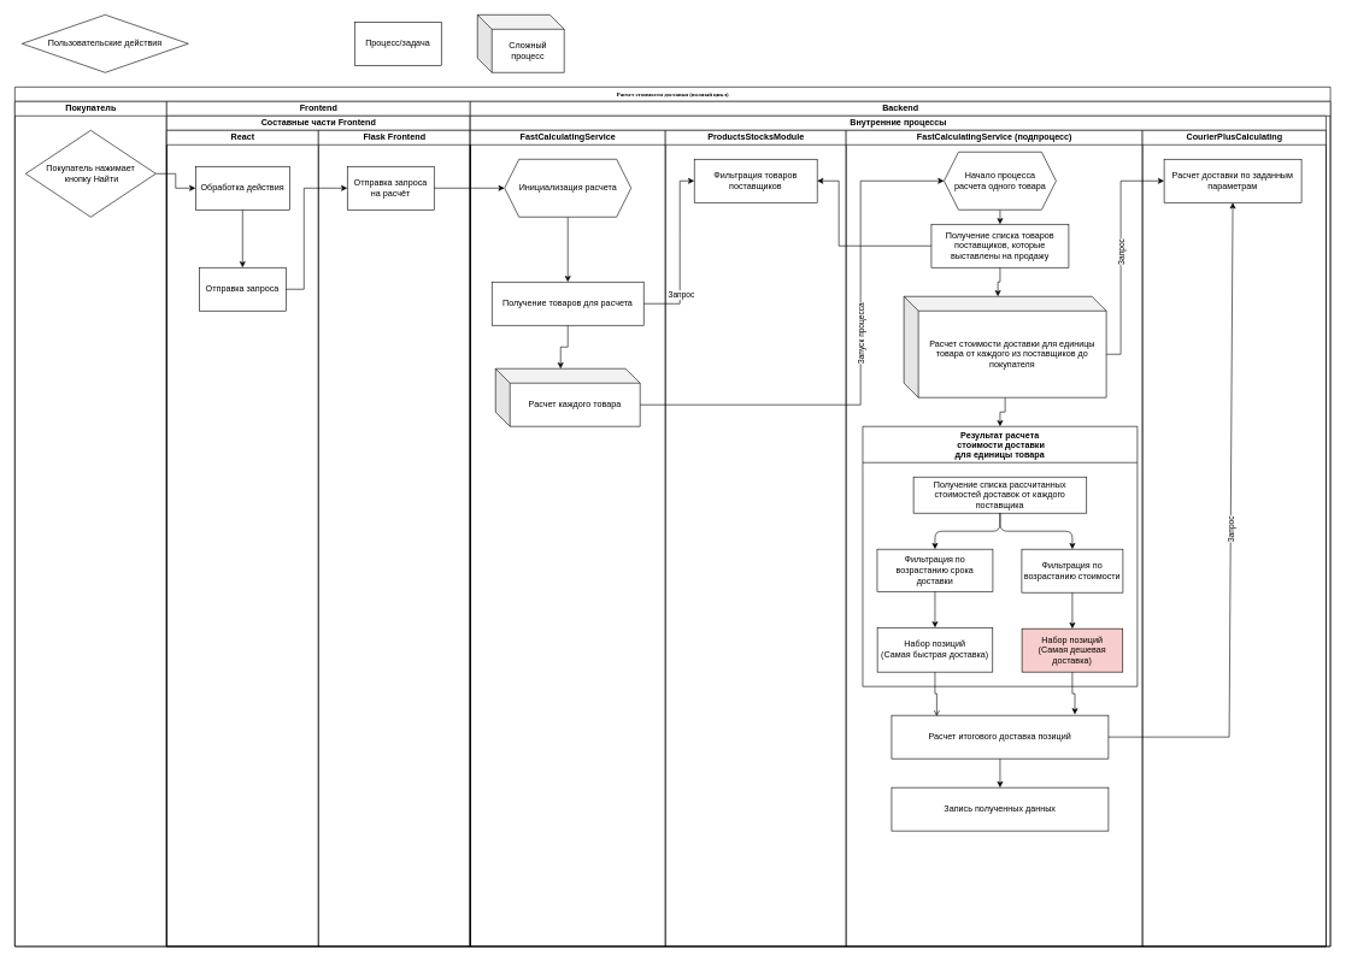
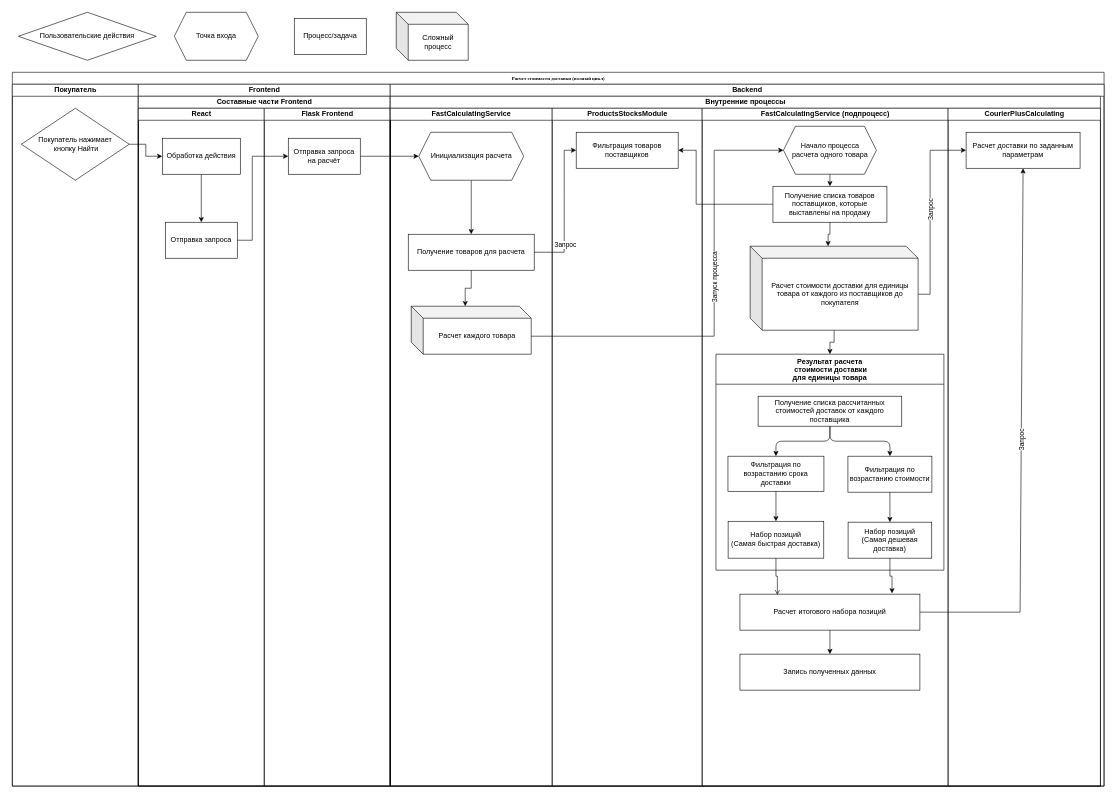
+ <mxCell id="60" value="Точка входа" style="shape=hexagon;perimeter=hexagonPerimeter2;whiteSpace=wrap;html=1;fixedSize=1;" vertex="1" parent="1"><mxGeometry x="290" y="20" width="140" height="80" as="geometry" /></mxCell>
- <mxCell id="42" value="Набор позиций &lt;br&gt;(Самая дешевая доставка)" style="whiteSpace=wrap;html=1;fillColor=#f8cecc;" vertex="1" parent="33"><mxGeometry x="220.25" y="280" width="139.5" height="60" as="geometry" /></mxCell>
+ <mxCell id="42" value="Набор позиций &lt;br&gt;(Самая дешевая доставка)" style="whiteSpace=wrap;html=1;" vertex="1" parent="33"><mxGeometry x="220.25" y="280" width="139.5" height="60" as="geometry" /></mxCell>
- <mxCell id="44" value="Расчет итогового доставка позиций" style="rounded=0;whiteSpace=wrap;html=1;" vertex="1" parent="26"><mxGeometry x="63" y="810" width="300" height="60" as="geometry" /></mxCell>
+ <mxCell id="44" value="Расчет итогового набора позиций" style="rounded=0;whiteSpace=wrap;html=1;" vertex="1" parent="26"><mxGeometry x="63" y="810" width="300" height="60" as="geometry" /></mxCell>
